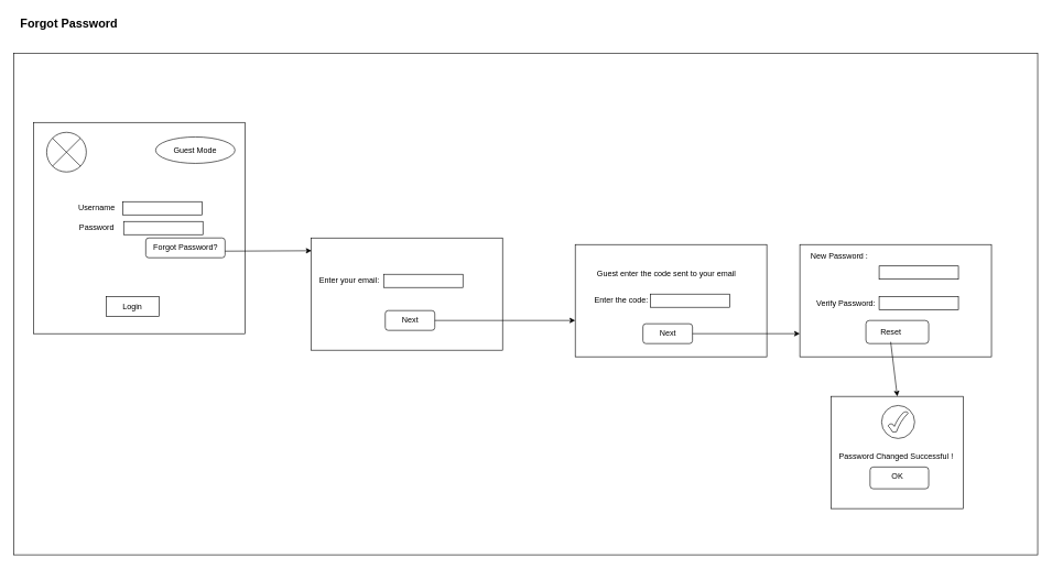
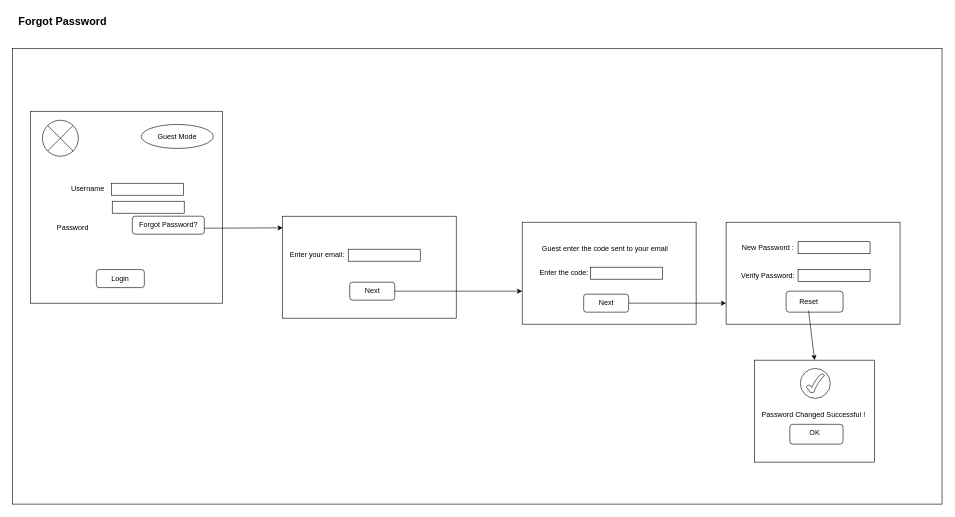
- <mxCell id="5" value="Password" style="text;html=1;strokeColor=none;fillColor=none;align=center;verticalAlign=middle;whiteSpace=wrap;rounded=0;" vertex="1" parent="1"><mxGeometry x="115.5" y="330" width="60" height="30" as="geometry" /></mxCell>
+ <mxCell id="5" value="Password" style="text;html=1;strokeColor=none;fillColor=none;align=center;verticalAlign=middle;whiteSpace=wrap;rounded=0;" vertex="1" parent="1"><mxGeometry x="90.5" y="365" width="60" height="30" as="geometry" /></mxCell>
- <mxCell id="29" value="New Password :" style="text;html=1;align=center;verticalAlign=middle;whiteSpace=wrap;rounded=0;" vertex="1" parent="1"><mxGeometry x="1220" y="372.5" width="100" height="30" as="geometry" /></mxCell>
+ <mxCell id="29" value="New Password :" style="text;html=1;align=center;verticalAlign=middle;whiteSpace=wrap;rounded=0;" vertex="1" parent="1"><mxGeometry x="1230" y="397.5" width="100" height="30" as="geometry" /></mxCell>
- <mxCell id="11" value="Login" style="whiteSpace=wrap;html=1;rounded=0;" vertex="1" parent="1"><mxGeometry x="160" y="449" width="80" height="30" as="geometry" /></mxCell>
+ <mxCell id="11" value="Login" style="rounded=1;whiteSpace=wrap;html=1;" vertex="1" parent="1"><mxGeometry x="160" y="449" width="80" height="30" as="geometry" /></mxCell>
